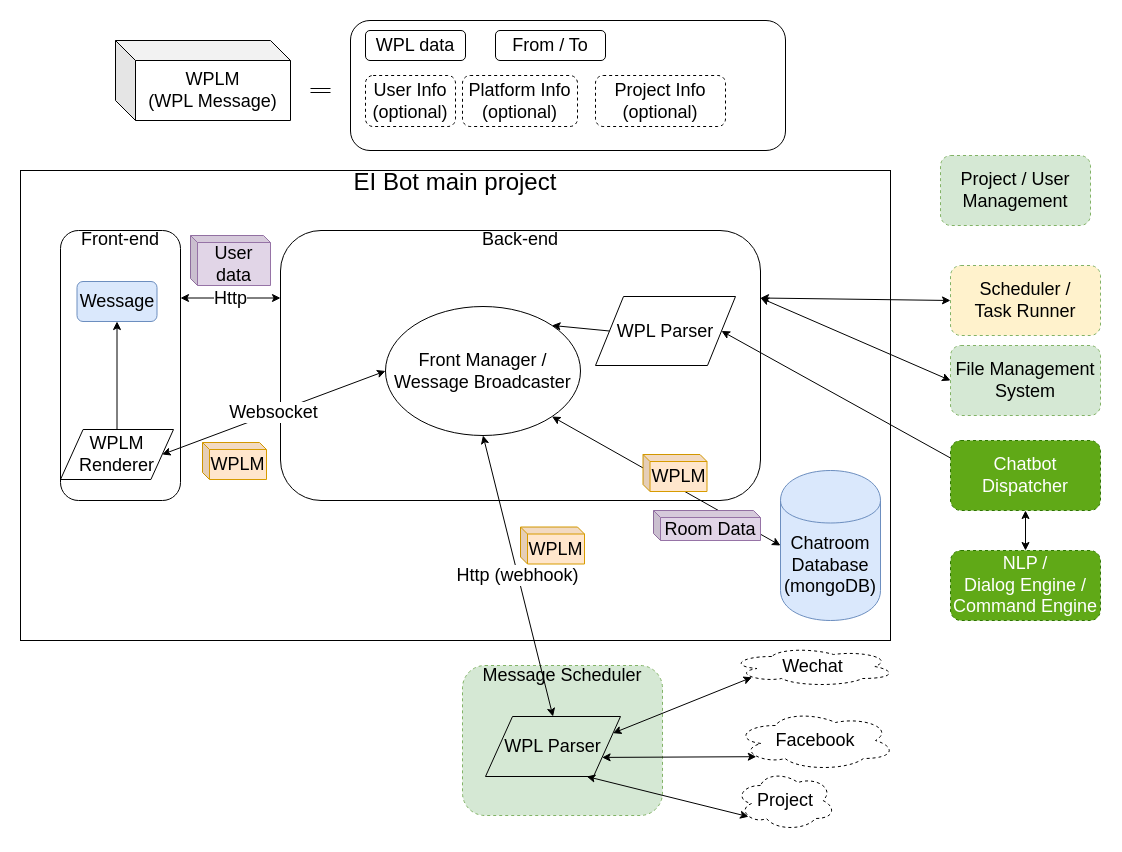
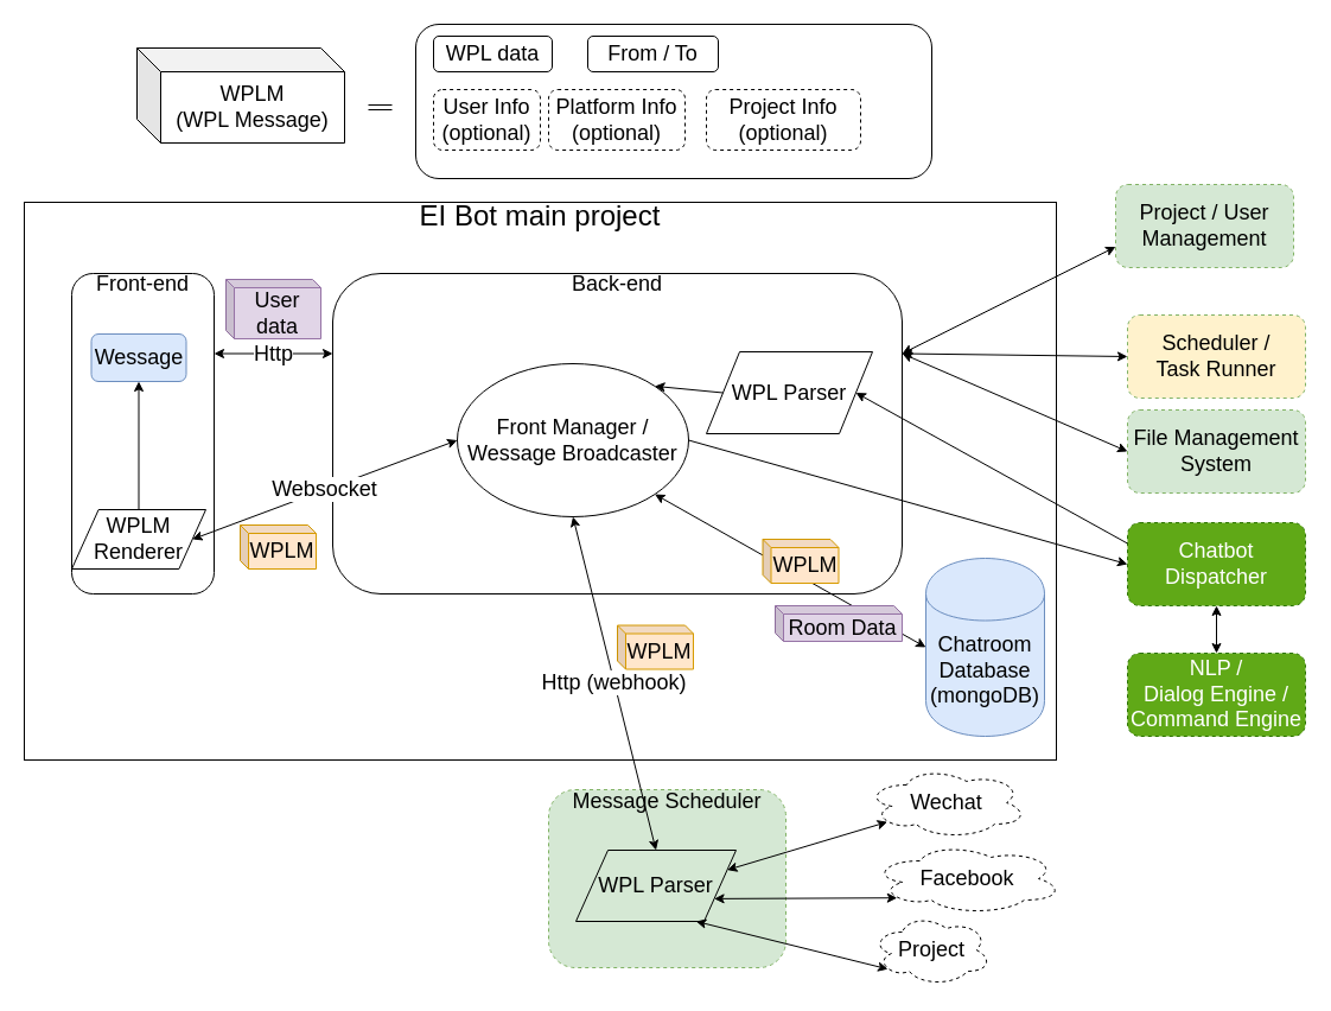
+ <mxCell id="9" value="" style="endArrow=classic;startArrow=classic;html=1;entryX=0;entryY=0.75;entryDx=0;entryDy=0;exitX=1;exitY=0.25;exitDx=0;exitDy=0;" edge="1" parent="1" source="5" target="6"><mxGeometry width="50" height="50" relative="1" as="geometry"><mxPoint x="420" y="420" as="sourcePoint" /><mxPoint x="460" y="380" as="targetPoint" /></mxGeometry></mxCell>
+ <mxCell id="18" value="" style="endArrow=classic;html=1;entryX=0;entryY=0.5;entryDx=0;entryDy=0;exitX=1;exitY=0.5;exitDx=0;exitDy=0;" edge="1" parent="1" source="19" target="12"><mxGeometry width="50" height="50" relative="1" as="geometry"><mxPoint x="590" y="750" as="sourcePoint" /><mxPoint x="640" y="700" as="targetPoint" /></mxGeometry></mxCell>
- <mxCell id="37" value="Wechat" style="ellipse;shape=cloud;whiteSpace=wrap;html=1;rounded=1;dashed=1;fontSize=18;" vertex="1" parent="1"><mxGeometry x="730" y="646" width="165" height="40" as="geometry" /></mxCell>
+ <mxCell id="37" value="Wechat" style="ellipse;shape=cloud;whiteSpace=wrap;html=1;rounded=1;dashed=1;fontSize=18;" vertex="1" parent="1"><mxGeometry x="730" y="646" width="135" height="60" as="geometry" /></mxCell>
